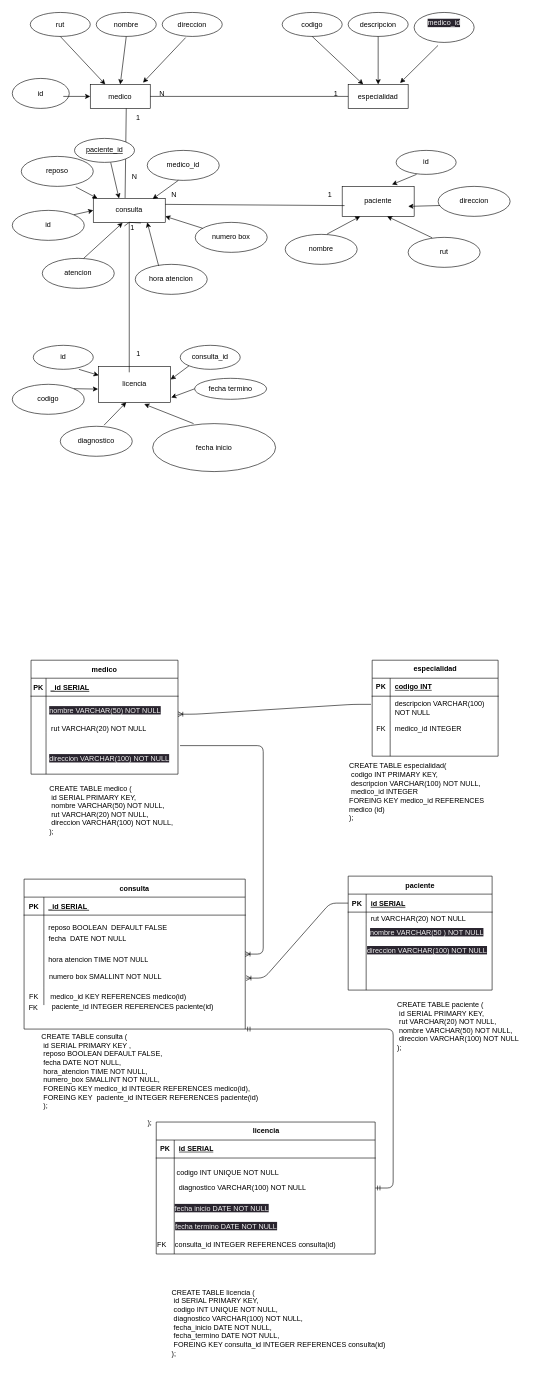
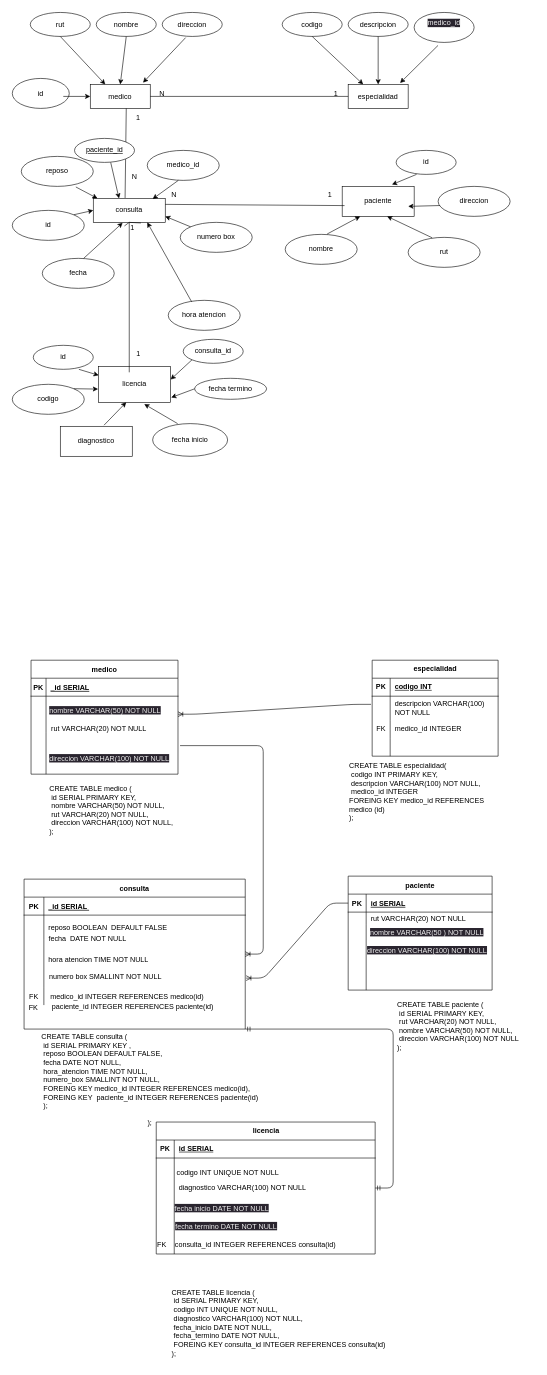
- <mxCell id="17" value="numero box" style="ellipse;whiteSpace=wrap;html=1;" parent="1" vertex="1"><mxGeometry x="325" y="370" width="120" height="50" as="geometry" /></mxCell>
+ <mxCell id="17" value="numero box" style="ellipse;whiteSpace=wrap;html=1;" parent="1" vertex="1"><mxGeometry x="300" y="370" width="120" height="50" as="geometry" /></mxCell>
- <mxCell id="19" value="atencion" style="ellipse;whiteSpace=wrap;html=1;" parent="1" vertex="1"><mxGeometry x="70" y="430" width="120" height="50" as="geometry" /></mxCell>
+ <mxCell id="19" value="fecha" style="ellipse;whiteSpace=wrap;html=1;" parent="1" vertex="1"><mxGeometry x="70" y="430" width="120" height="50" as="geometry" /></mxCell>
- <mxCell id="18" value="hora atencion" style="ellipse;whiteSpace=wrap;html=1;" parent="1" vertex="1"><mxGeometry x="225" y="440" width="120" height="50" as="geometry" /></mxCell>
+ <mxCell id="18" value="hora atencion" style="ellipse;whiteSpace=wrap;html=1;" parent="1" vertex="1"><mxGeometry x="280" y="500" width="120" height="50" as="geometry" /></mxCell>
- <mxCell id="138" value="consulta_id" style="ellipse;whiteSpace=wrap;html=1;align=center;" parent="1" vertex="1"><mxGeometry x="300" y="575" width="100" height="40" as="geometry" /></mxCell>
+ <mxCell id="138" value="consulta_id" style="ellipse;whiteSpace=wrap;html=1;align=center;" parent="1" vertex="1"><mxGeometry x="305" y="565" width="100" height="40" as="geometry" /></mxCell>
- <mxCell id="41" value="diagnostico" style="ellipse;whiteSpace=wrap;html=1;" parent="1" vertex="1"><mxGeometry x="100" y="710" width="120" height="50" as="geometry" /></mxCell>
+ <mxCell id="41" value="diagnostico" style="whiteSpace=wrap;html=1;rounded=0;" parent="1" vertex="1"><mxGeometry x="100" y="710" width="120" height="50" as="geometry" /></mxCell>
- <mxCell id="42" value="fecha inicio" style="ellipse;whiteSpace=wrap;html=1;" parent="1" vertex="1"><mxGeometry x="254" y="705.5" width="205" height="80" as="geometry" /></mxCell>
+ <mxCell id="42" value="fecha inicio" style="ellipse;whiteSpace=wrap;html=1;" parent="1" vertex="1"><mxGeometry x="254" y="705.5" width="125" height="54.5" as="geometry" /></mxCell>
- <mxCell id="89" value=" medico_id KEY REFERENCES medico(id)" style="shape=partialRectangle;connectable=0;fillColor=none;top=0;left=0;bottom=0;right=0;align=left;spacingLeft=6;overflow=hidden;" parent="87" vertex="1"><mxGeometry x="33" width="335.75" height="30" as="geometry"><mxRectangle width="335.75" height="30" as="alternateBounds" /></mxGeometry></mxCell>
+ <mxCell id="89" value=" medico_id INTEGER REFERENCES medico(id)" style="shape=partialRectangle;connectable=0;fillColor=none;top=0;left=0;bottom=0;right=0;align=left;spacingLeft=6;overflow=hidden;" parent="87" vertex="1"><mxGeometry x="33" width="335.75" height="30" as="geometry"><mxRectangle width="335.75" height="30" as="alternateBounds" /></mxGeometry></mxCell>
